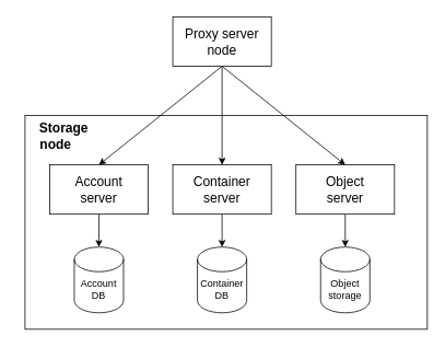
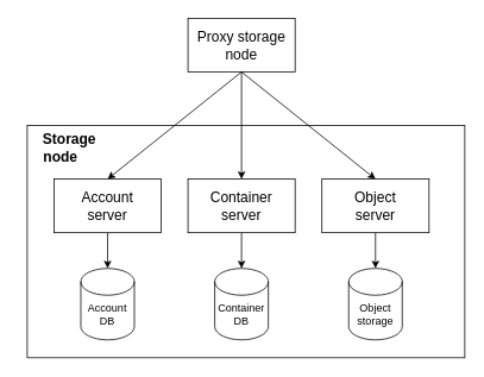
- <mxCell id="17" value="&lt;font style=&quot;font-size: 16px&quot;&gt;&lt;span style=&quot;font-size: 16px&quot;&gt;&lt;span style=&quot;font-weight: normal ; font-size: 16px&quot;&gt;Proxy server&lt;/span&gt;&lt;/span&gt;&lt;/font&gt;" style="text;html=1;strokeColor=none;fillColor=none;align=center;verticalAlign=middle;whiteSpace=wrap;rounded=0;fontSize=16;" vertex="1" parent="1"><mxGeometry x="200" y="20" width="140" height="40" as="geometry" /></mxCell>
+ <mxCell id="17" value="&lt;font style=&quot;font-size: 16px&quot;&gt;&lt;span style=&quot;font-size: 16px&quot;&gt;&lt;span style=&quot;font-weight: normal ; font-size: 16px&quot;&gt;Proxy storage&lt;/span&gt;&lt;/span&gt;&lt;/font&gt;" style="text;html=1;strokeColor=none;fillColor=none;align=center;verticalAlign=middle;whiteSpace=wrap;rounded=0;fontSize=16;" vertex="1" parent="1"><mxGeometry x="200" y="20" width="140" height="40" as="geometry" /></mxCell>
